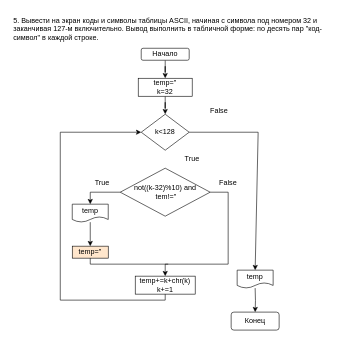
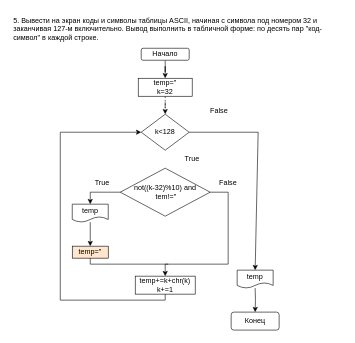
- <mxCell id="4" value="" style="edgeStyle=orthogonalEdgeStyle;rounded=0;orthogonalLoop=1;jettySize=auto;html=1;" parent="1" source="5" target="6" edge="1"><mxGeometry relative="1" as="geometry" /></mxCell>
+ <mxCell id="4" value="" style="edgeStyle=orthogonalEdgeStyle;rounded=0;orthogonalLoop=1;jettySize=auto;html=1;dashed=1;" parent="1" source="5" target="6" edge="1"><mxGeometry relative="1" as="geometry" /></mxCell>
